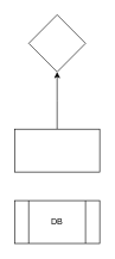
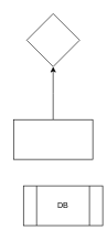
- <mxCell id="5" value="DB" style="shape=process;whiteSpace=wrap;html=1;backgroundOutline=1;size=0.167;" vertex="1" parent="1"><mxGeometry x="20" y="280" width="120" height="60" as="geometry" /></mxCell>
+ <mxCell id="5" value="DB" style="shape=process;whiteSpace=wrap;html=1;backgroundOutline=1;size=0.167;" vertex="1" parent="1"><mxGeometry x="35" y="280" width="120" height="60" as="geometry" /></mxCell>
